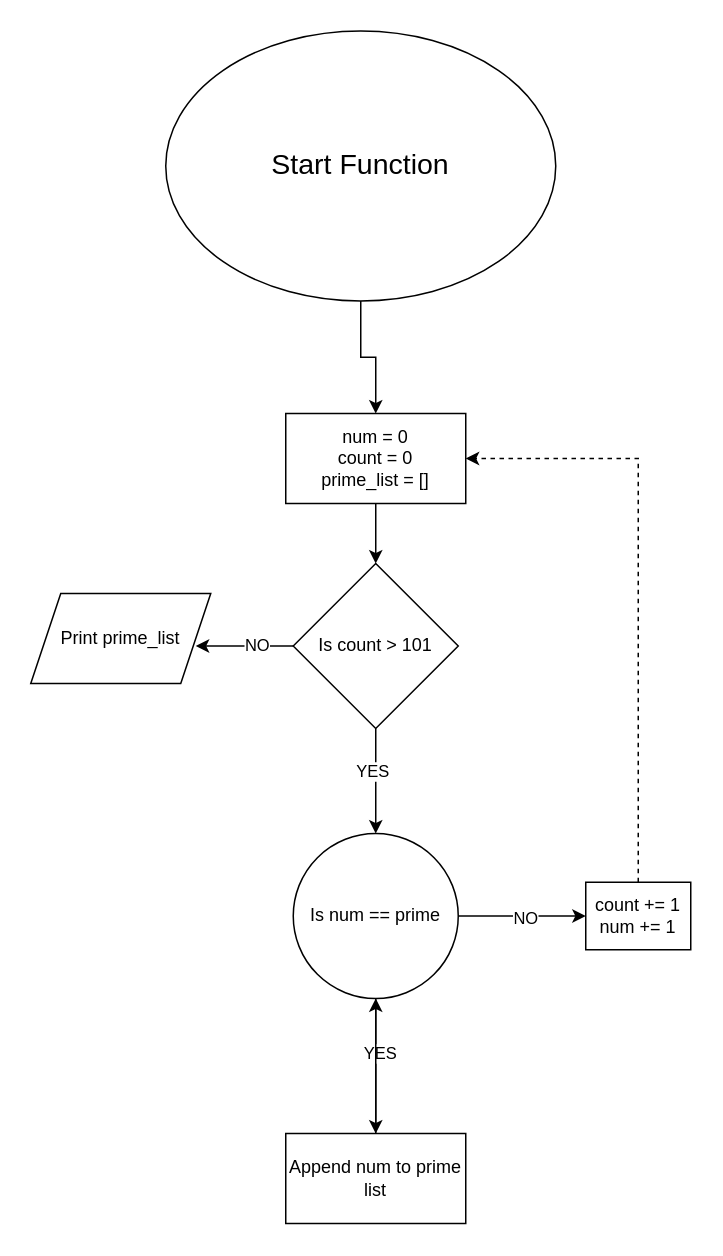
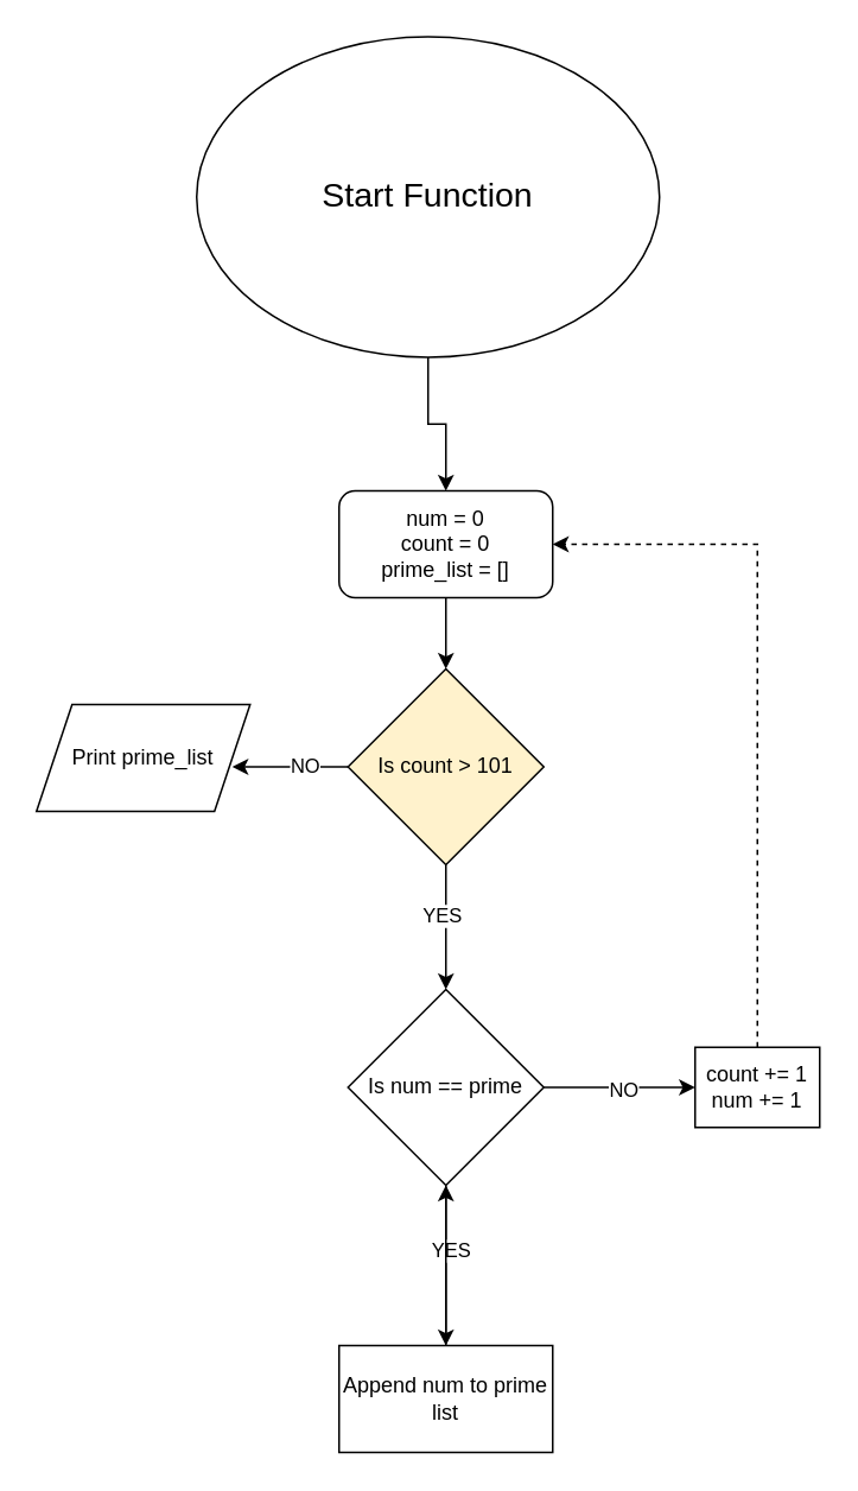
- <mxCell id="5" value="num = 0&lt;br&gt;count = 0&lt;br&gt;prime_list = []" style="rounded=0;whiteSpace=wrap;html=1;" vertex="1" parent="1"><mxGeometry x="190" y="275" width="120" height="60" as="geometry" /></mxCell>
+ <mxCell id="5" value="num = 0&lt;br&gt;count = 0&lt;br&gt;prime_list = []" style="whiteSpace=wrap;html=1;rounded=1;" vertex="1" parent="1"><mxGeometry x="190" y="275" width="120" height="60" as="geometry" /></mxCell>
- <mxCell id="10" value="Is count &amp;gt; 101" style="rhombus;whiteSpace=wrap;html=1;" vertex="1" parent="1"><mxGeometry x="195" y="375" width="110" height="110" as="geometry" /></mxCell>
+ <mxCell id="10" value="Is count &amp;gt; 101" style="rhombus;whiteSpace=wrap;html=1;fillColor=#fff2cc;" vertex="1" parent="1"><mxGeometry x="195" y="375" width="110" height="110" as="geometry" /></mxCell>
- <mxCell id="15" value="Is num == prime" style="ellipse;whiteSpace=wrap;html=1;" vertex="1" parent="1"><mxGeometry x="195" y="555" width="110" height="110" as="geometry" /></mxCell>
+ <mxCell id="15" value="Is num == prime" style="rhombus;whiteSpace=wrap;html=1;" vertex="1" parent="1"><mxGeometry x="195" y="555" width="110" height="110" as="geometry" /></mxCell>
